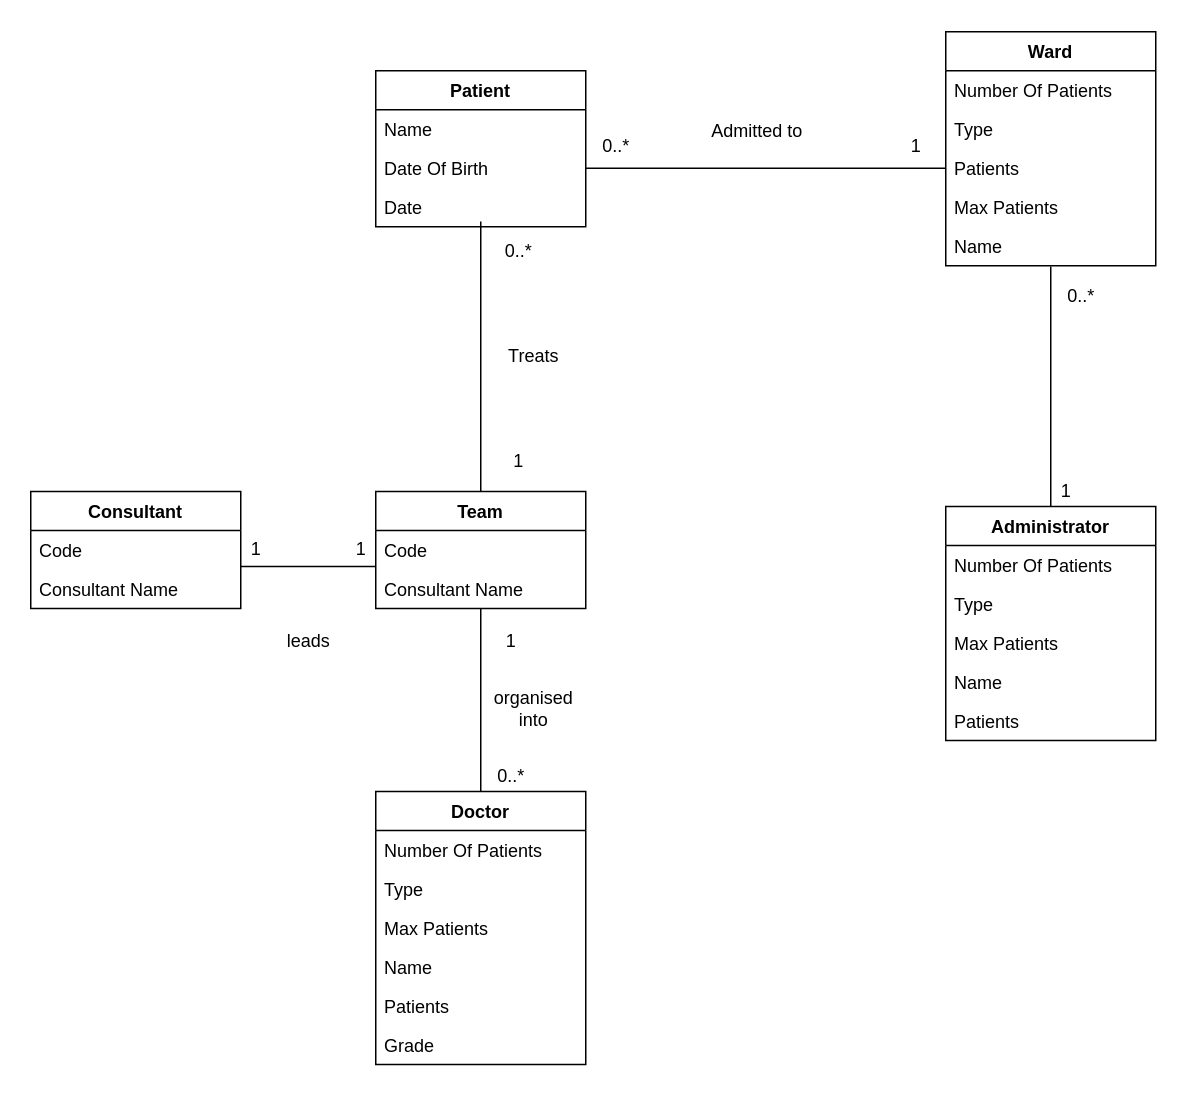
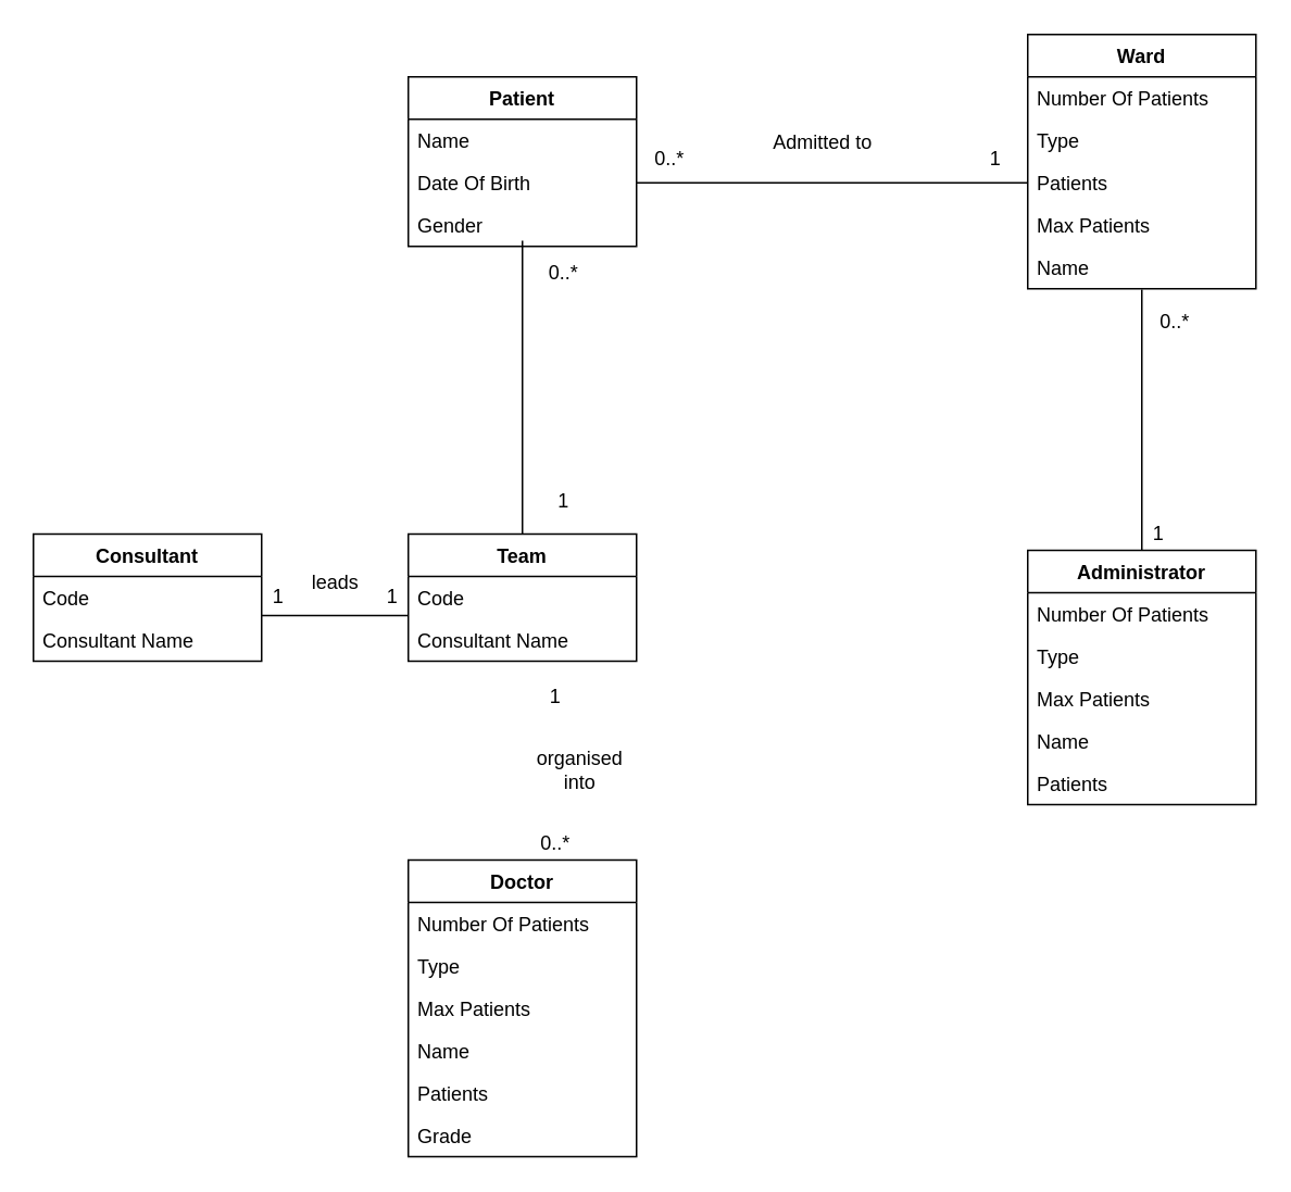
- <mxCell id="30" value="Date" style="text;strokeColor=none;fillColor=none;align=left;verticalAlign=top;spacingLeft=4;spacingRight=4;overflow=hidden;rotatable=0;points=[[0,0.5],[1,0.5]];portConstraint=eastwest;" vertex="1" parent="27"><mxGeometry y="78" width="140" height="26" as="geometry" /></mxCell>
+ <mxCell id="30" value="Gender" style="text;strokeColor=none;fillColor=none;align=left;verticalAlign=top;spacingLeft=4;spacingRight=4;overflow=hidden;rotatable=0;points=[[0,0.5],[1,0.5]];portConstraint=eastwest;" vertex="1" parent="27"><mxGeometry y="78" width="140" height="26" as="geometry" /></mxCell>
- <mxCell id="7" value="Treats" style="text;html=1;align=center;verticalAlign=middle;resizable=0;points=[];autosize=1;" parent="1" vertex="1"><mxGeometry x="330" y="227" width="50" height="20" as="geometry" /></mxCell>
- <mxCell id="9" value="leads" style="text;html=1;align=center;verticalAlign=middle;resizable=0;points=[];autosize=1;" parent="1" vertex="1"><mxGeometry x="180" y="417" width="50" height="20" as="geometry" /></mxCell>
+ <mxCell id="9" value="leads" style="text;html=1;align=center;verticalAlign=middle;resizable=0;points=[];autosize=1;" parent="1" vertex="1"><mxGeometry x="180" y="347" width="50" height="20" as="geometry" /></mxCell>
- <mxCell id="5" value="" style="endArrow=none;html=1;exitX=0.5;exitY=0;exitDx=0;exitDy=0;entryX=0.5;entryY=1;entryDx=0;entryDy=0;" parent="1" source="37" target="31" edge="1"><mxGeometry width="50" height="50" relative="1" as="geometry"><mxPoint x="463.5" y="647" as="sourcePoint" /><mxPoint x="473.5" y="457" as="targetPoint" /></mxGeometry></mxCell>
